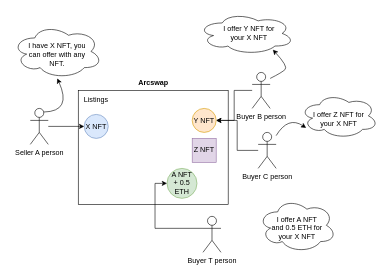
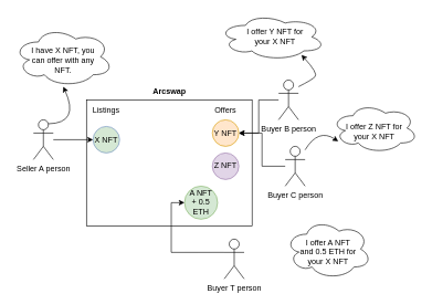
+ <mxCell id="14" value="Offers" style="text;html=1;strokeColor=none;fillColor=none;align=center;verticalAlign=middle;whiteSpace=wrap;rounded=0;" vertex="1" parent="1"><mxGeometry x="310" y="155" width="60" height="20" as="geometry" /></mxCell>
- <mxCell id="8" value="X NFT" style="ellipse;whiteSpace=wrap;html=1;aspect=fixed;fillColor=#dae8fc;strokeColor=#6c8ebf;" vertex="1" parent="1"><mxGeometry x="140" y="190" width="40" height="40" as="geometry" /></mxCell>
+ <mxCell id="8" value="X NFT" style="ellipse;whiteSpace=wrap;html=1;aspect=fixed;fillColor=#d5e8d4;strokeColor=#6c8ebf;" vertex="1" parent="1"><mxGeometry x="140" y="190" width="40" height="40" as="geometry" /></mxCell>
- <mxCell id="18" value="Z NFT" style="whiteSpace=wrap;html=1;aspect=fixed;fillColor=#e1d5e7;strokeColor=#9673a6;rounded=0;" vertex="1" parent="1"><mxGeometry x="320" y="230" width="40" height="40" as="geometry" /></mxCell>
+ <mxCell id="18" value="Z NFT" style="ellipse;whiteSpace=wrap;html=1;aspect=fixed;fillColor=#e1d5e7;strokeColor=#9673a6;" vertex="1" parent="1"><mxGeometry x="320" y="230" width="40" height="40" as="geometry" /></mxCell>
